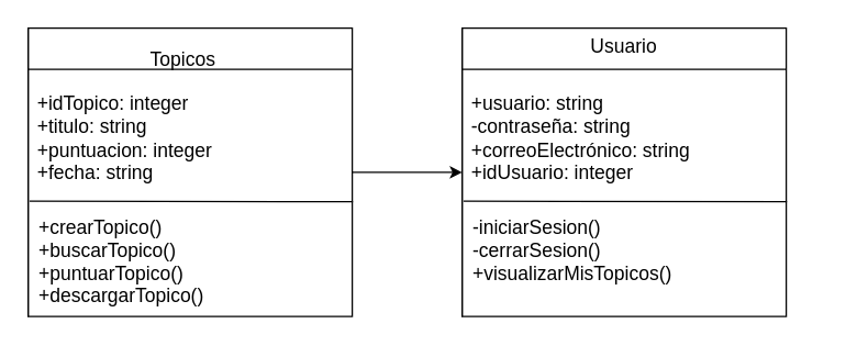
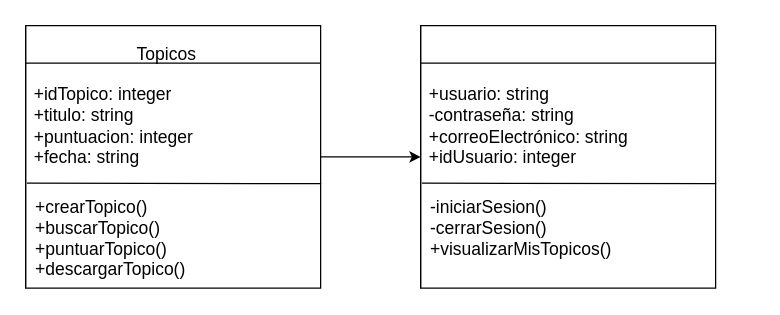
- <mxCell id="9" value="&lt;span style=&quot;font-size: 14px&quot;&gt;Usuario&lt;/span&gt;" style="text;html=1;strokeColor=none;fillColor=none;align=center;verticalAlign=middle;whiteSpace=wrap;rounded=0;" parent="1" vertex="1"><mxGeometry x="434" y="23" width="40" height="20" as="geometry" /></mxCell>
